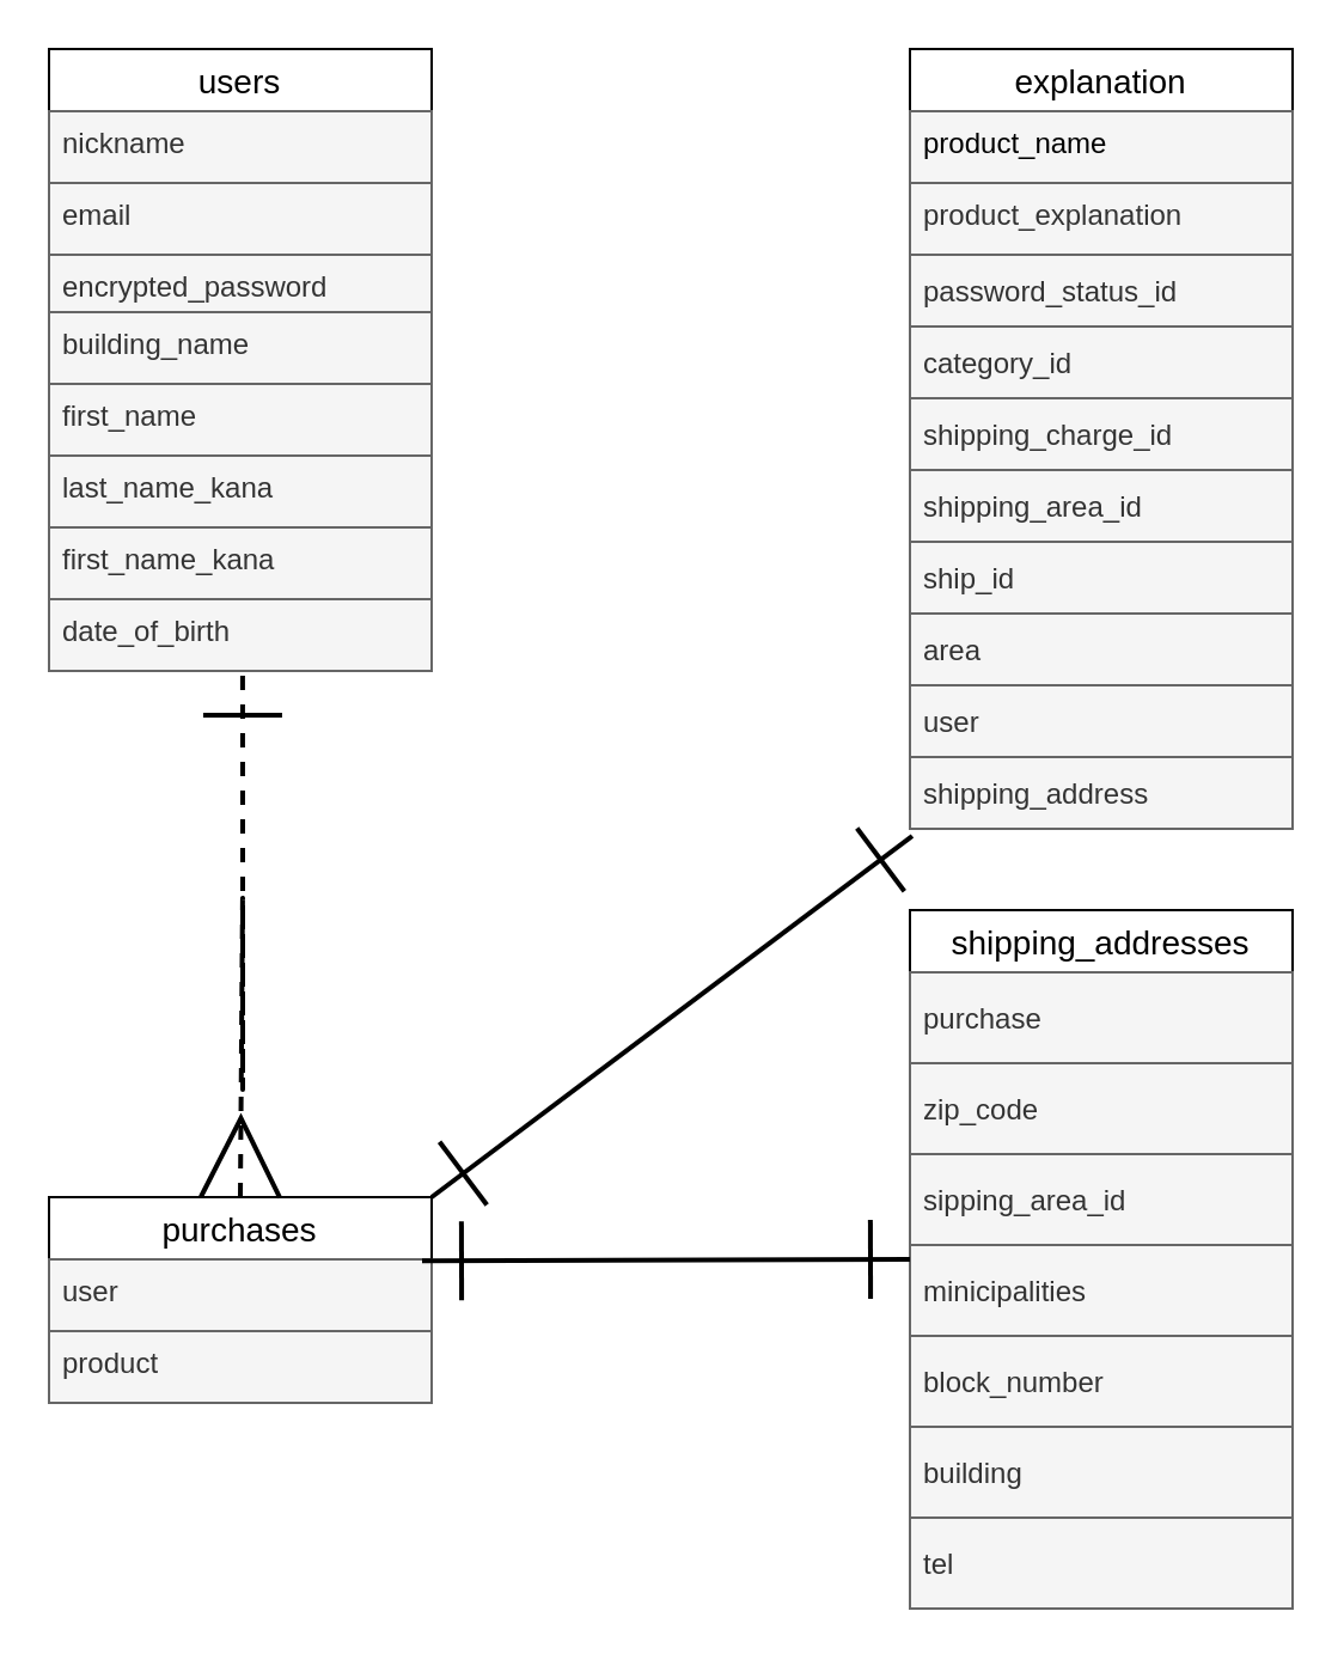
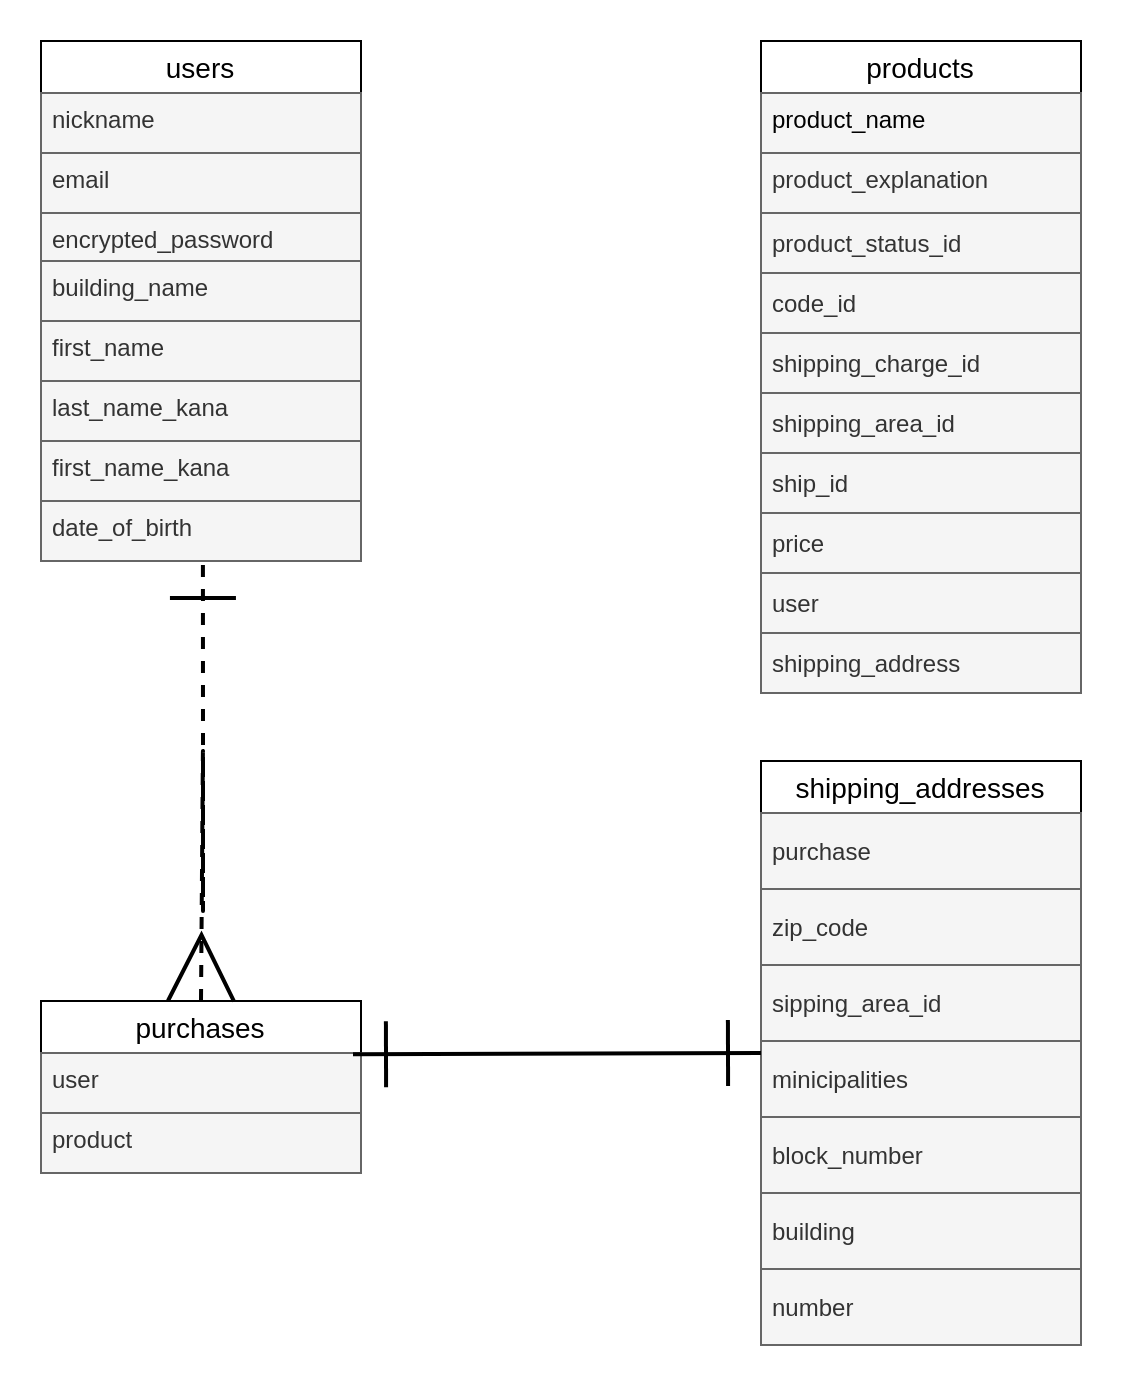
- <mxCell id="11" value="explanation" style="swimlane;fontStyle=0;childLayout=stackLayout;horizontal=1;startSize=26;horizontalStack=0;resizeParent=1;resizeParentMax=0;resizeLast=0;collapsible=1;marginBottom=0;align=center;fontSize=14;" parent="1" vertex="1"><mxGeometry x="380" y="20" width="160" height="326" as="geometry" /></mxCell>
+ <mxCell id="11" value="products" style="swimlane;fontStyle=0;childLayout=stackLayout;horizontal=1;startSize=26;horizontalStack=0;resizeParent=1;resizeParentMax=0;resizeLast=0;collapsible=1;marginBottom=0;align=center;fontSize=14;" parent="1" vertex="1"><mxGeometry x="380" y="20" width="160" height="326" as="geometry" /></mxCell>
- <mxCell id="14" value="password_status_id" style="text;strokeColor=#666666;fillColor=#f5f5f5;spacingLeft=4;spacingRight=4;overflow=hidden;rotatable=0;points=[[0,0.5],[1,0.5]];portConstraint=eastwest;fontSize=12;verticalAlign=middle;fontColor=#333333;" parent="11" vertex="1"><mxGeometry y="86" width="160" height="30" as="geometry" /></mxCell>
+ <mxCell id="14" value="product_status_id" style="text;strokeColor=#666666;fillColor=#f5f5f5;spacingLeft=4;spacingRight=4;overflow=hidden;rotatable=0;points=[[0,0.5],[1,0.5]];portConstraint=eastwest;fontSize=12;verticalAlign=middle;fontColor=#333333;" parent="11" vertex="1"><mxGeometry y="86" width="160" height="30" as="geometry" /></mxCell>
- <mxCell id="15" value="category_id" style="text;spacingLeft=4;spacingRight=4;overflow=hidden;rotatable=0;points=[[0,0.5],[1,0.5]];portConstraint=eastwest;fontSize=12;verticalAlign=middle;sketch=0;fillColor=#f5f5f5;fontColor=#333333;strokeColor=#666666;" parent="11" vertex="1"><mxGeometry y="116" width="160" height="30" as="geometry" /></mxCell>
+ <mxCell id="15" value="code_id" style="text;spacingLeft=4;spacingRight=4;overflow=hidden;rotatable=0;points=[[0,0.5],[1,0.5]];portConstraint=eastwest;fontSize=12;verticalAlign=middle;sketch=0;fillColor=#f5f5f5;fontColor=#333333;strokeColor=#666666;" parent="11" vertex="1"><mxGeometry y="116" width="160" height="30" as="geometry" /></mxCell>
- <mxCell id="19" value="area" style="text;strokeColor=#666666;fillColor=#f5f5f5;spacingLeft=4;spacingRight=4;overflow=hidden;rotatable=0;points=[[0,0.5],[1,0.5]];portConstraint=eastwest;fontSize=12;verticalAlign=middle;fontColor=#333333;" parent="11" vertex="1"><mxGeometry y="236" width="160" height="30" as="geometry" /></mxCell>
+ <mxCell id="19" value="price" style="text;strokeColor=#666666;fillColor=#f5f5f5;spacingLeft=4;spacingRight=4;overflow=hidden;rotatable=0;points=[[0,0.5],[1,0.5]];portConstraint=eastwest;fontSize=12;verticalAlign=middle;fontColor=#333333;" parent="11" vertex="1"><mxGeometry y="236" width="160" height="30" as="geometry" /></mxCell>
- <mxCell id="27" style="edgeStyle=none;html=1;startArrow=ERone;startFill=0;endArrow=ERone;endFill=0;startSize=30;endSize=30;strokeColor=#000000;strokeWidth=2;exitX=1;exitY=0;exitDx=0;exitDy=0;entryX=0.006;entryY=1.1;entryDx=0;entryDy=0;entryPerimeter=0;" parent="1" source="22" target="21" edge="1"><mxGeometry relative="1" as="geometry"><mxPoint x="380" y="230" as="targetPoint" /><mxPoint x="590" y="480" as="sourcePoint" /><Array as="points" /></mxGeometry></mxCell>
- <mxCell id="35" value="tel" style="text;strokeColor=#666666;fillColor=#f5f5f5;spacingLeft=4;spacingRight=4;overflow=hidden;rotatable=0;points=[[0,0.5],[1,0.5]];portConstraint=eastwest;fontSize=12;verticalAlign=middle;fontColor=#333333;" parent="28" vertex="1"><mxGeometry y="254" width="160" height="38" as="geometry" /></mxCell>
+ <mxCell id="35" value="number" style="text;strokeColor=#666666;fillColor=#f5f5f5;spacingLeft=4;spacingRight=4;overflow=hidden;rotatable=0;points=[[0,0.5],[1,0.5]];portConstraint=eastwest;fontSize=12;verticalAlign=middle;fontColor=#333333;" parent="28" vertex="1"><mxGeometry y="254" width="160" height="38" as="geometry" /></mxCell>
